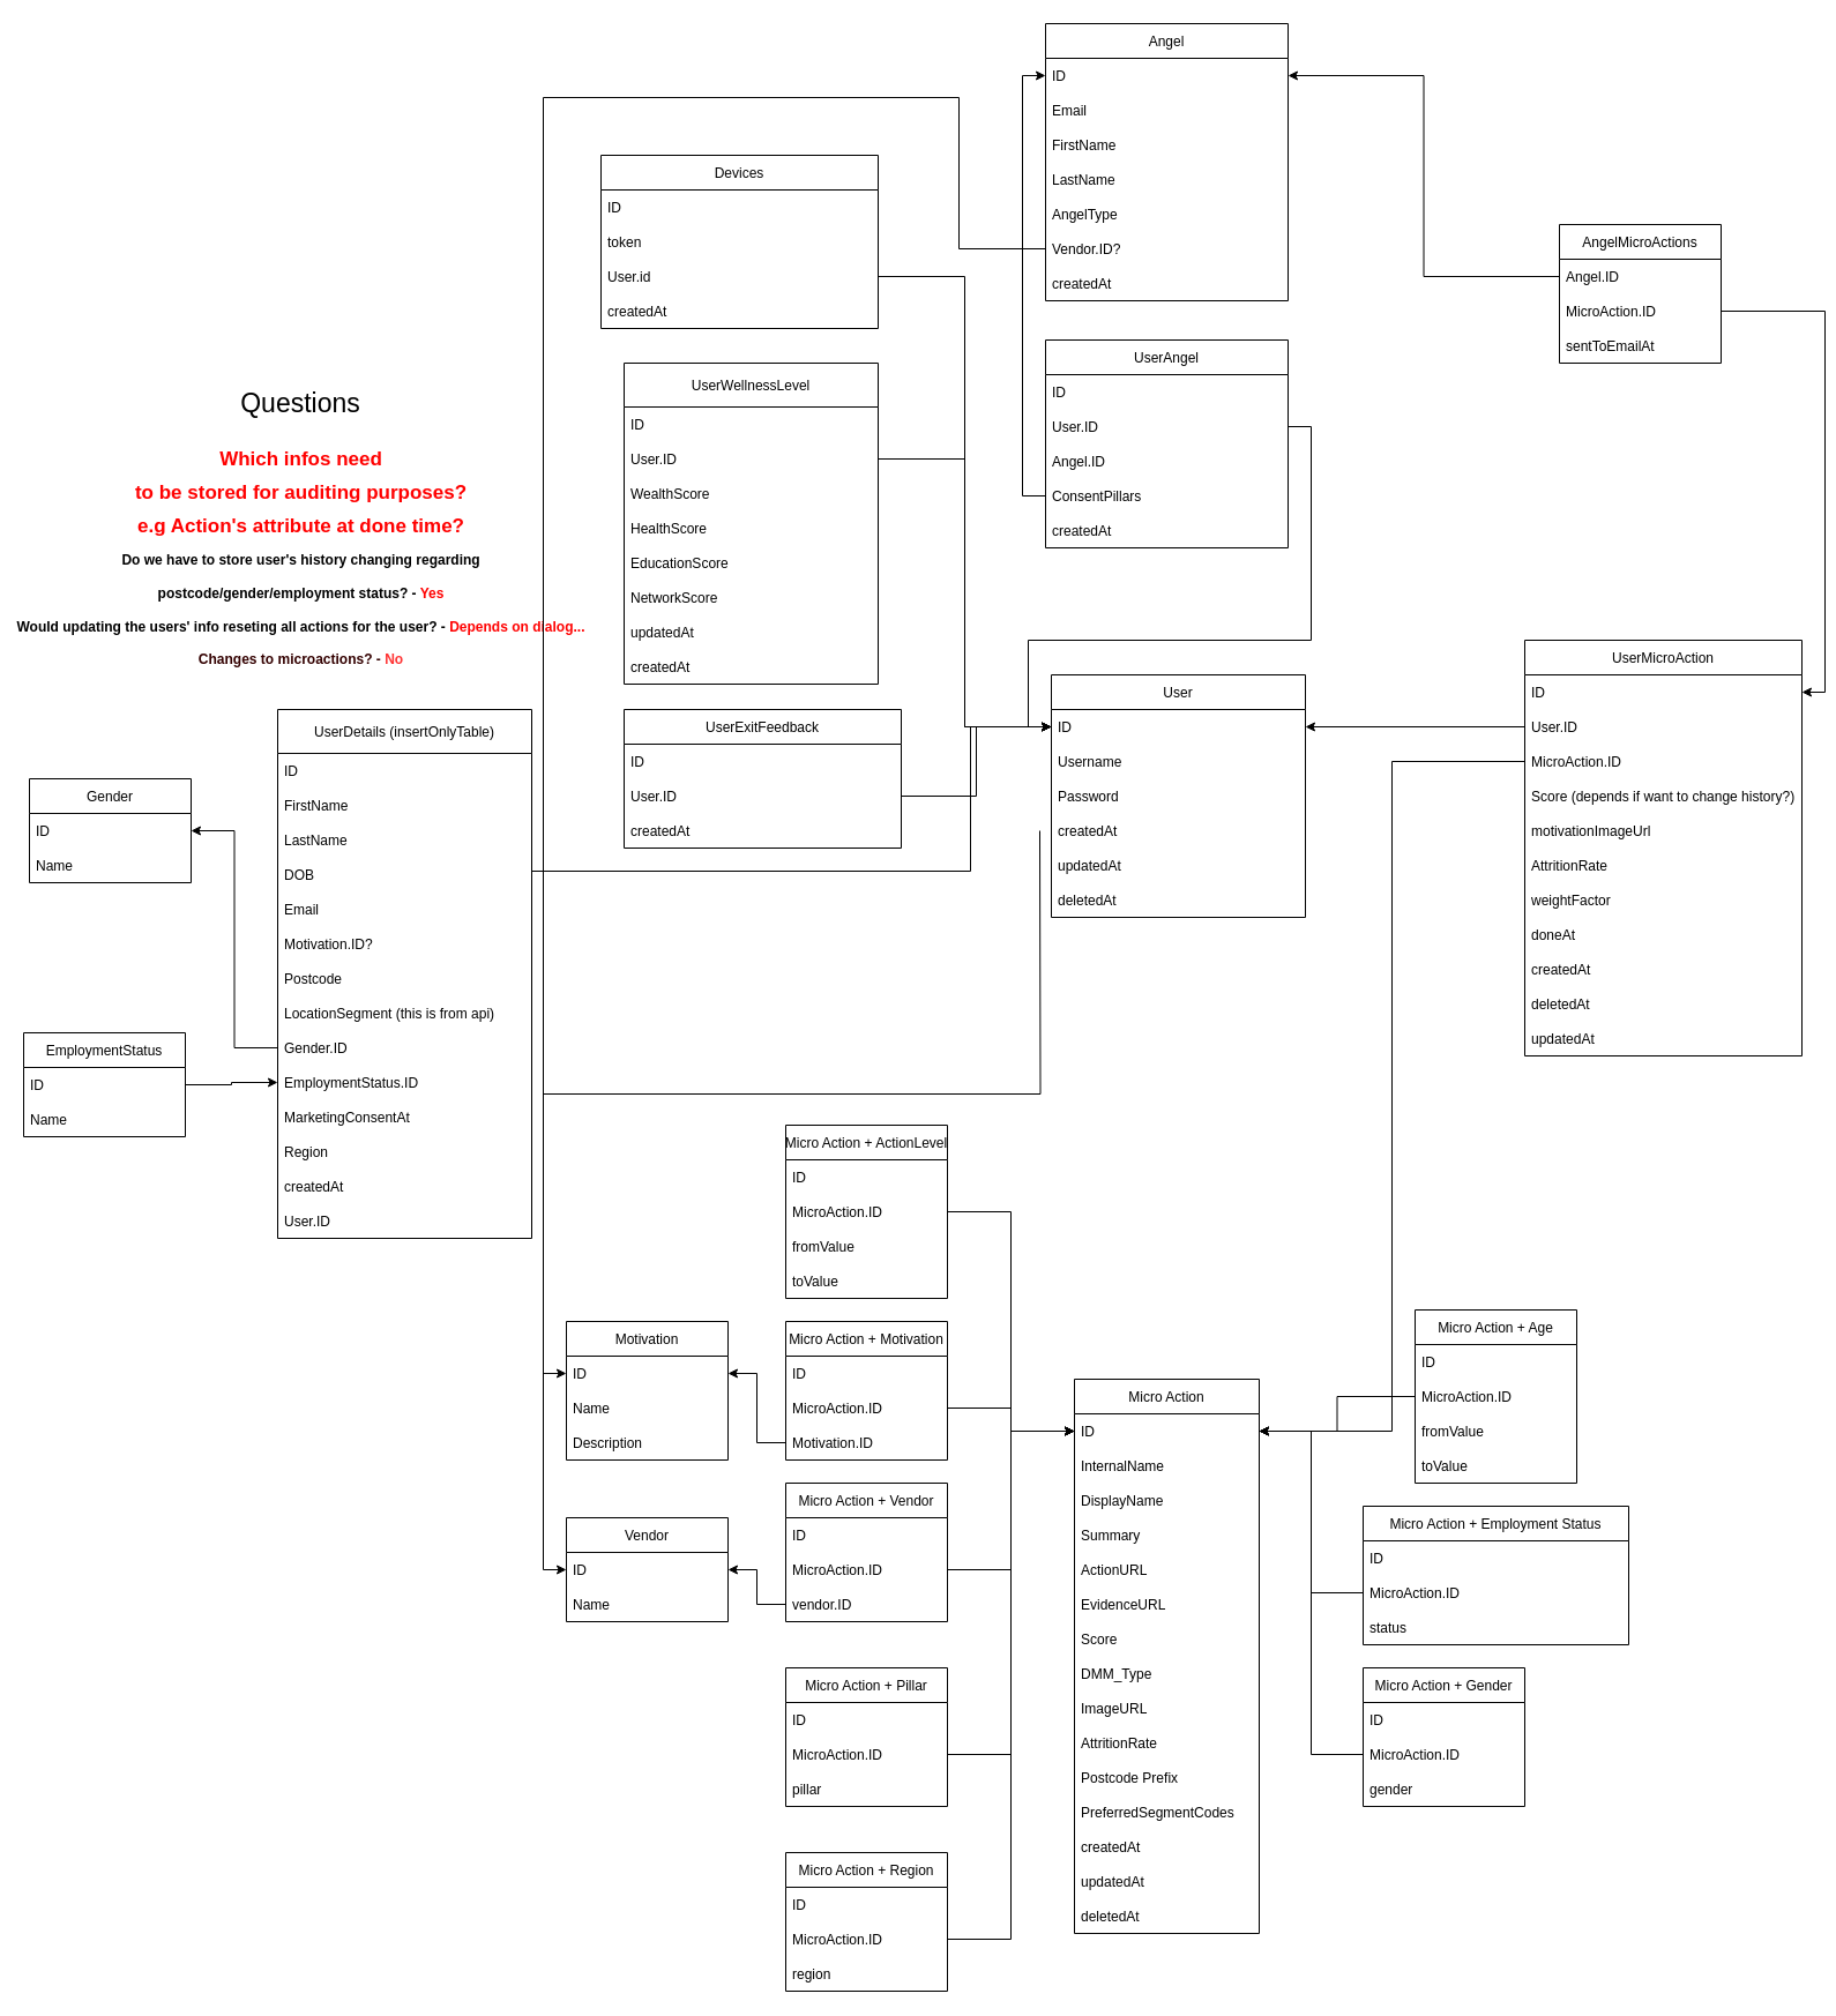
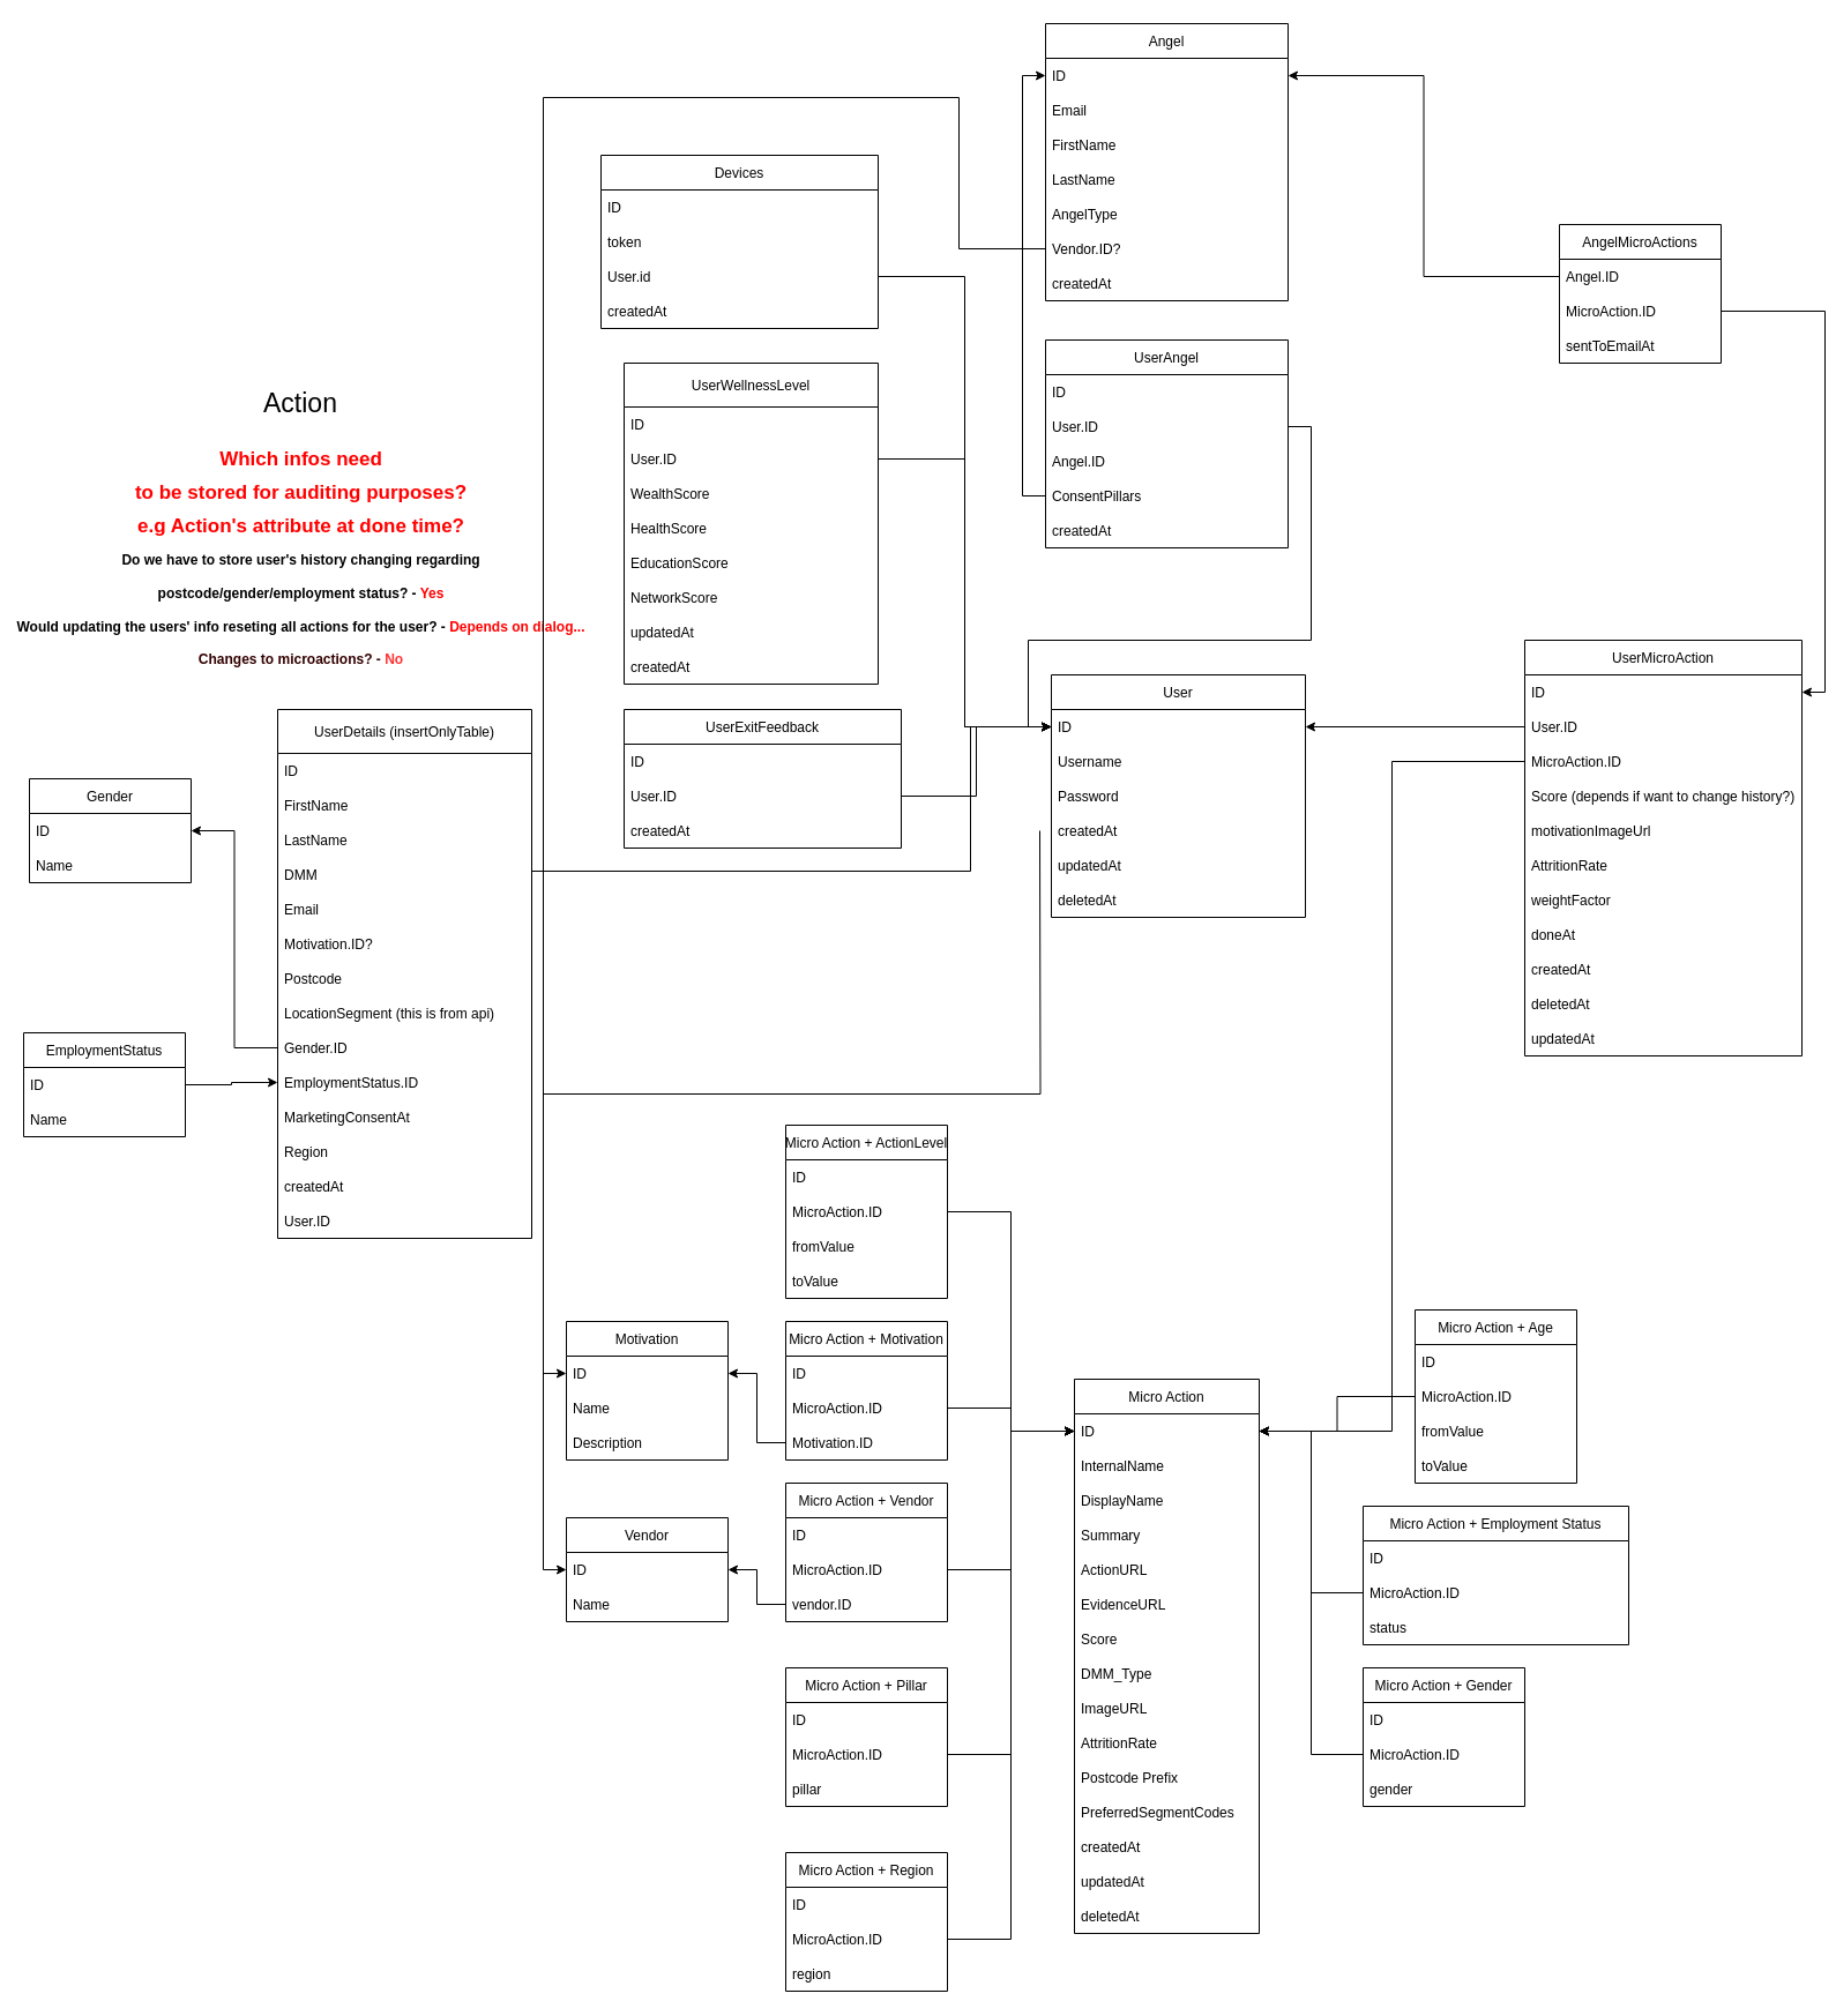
- <mxCell id="124" value="&lt;span style=&quot;font-size: 23px;&quot;&gt;Questions&lt;/span&gt;" style="text;html=1;strokeColor=none;fillColor=none;align=center;verticalAlign=middle;whiteSpace=wrap;rounded=0;" parent="1" vertex="1"><mxGeometry x="165" y="294" width="190" height="110" as="geometry" /></mxCell>
+ <mxCell id="124" value="&lt;span style=&quot;font-size: 23px;&quot;&gt;Action&lt;/span&gt;" style="text;html=1;strokeColor=none;fillColor=none;align=center;verticalAlign=middle;whiteSpace=wrap;rounded=0;" parent="1" vertex="1"><mxGeometry x="165" y="294" width="190" height="110" as="geometry" /></mxCell>
- <mxCell id="141" value="DOB" style="text;strokeColor=none;fillColor=none;align=left;verticalAlign=middle;spacingLeft=4;spacingRight=4;overflow=hidden;points=[[0,0.5],[1,0.5]];portConstraint=eastwest;rotatable=0;" parent="137" vertex="1"><mxGeometry y="128" width="220" height="30" as="geometry" /></mxCell>
+ <mxCell id="141" value="DMM" style="text;strokeColor=none;fillColor=none;align=left;verticalAlign=middle;spacingLeft=4;spacingRight=4;overflow=hidden;points=[[0,0.5],[1,0.5]];portConstraint=eastwest;rotatable=0;" parent="137" vertex="1"><mxGeometry y="128" width="220" height="30" as="geometry" /></mxCell>
